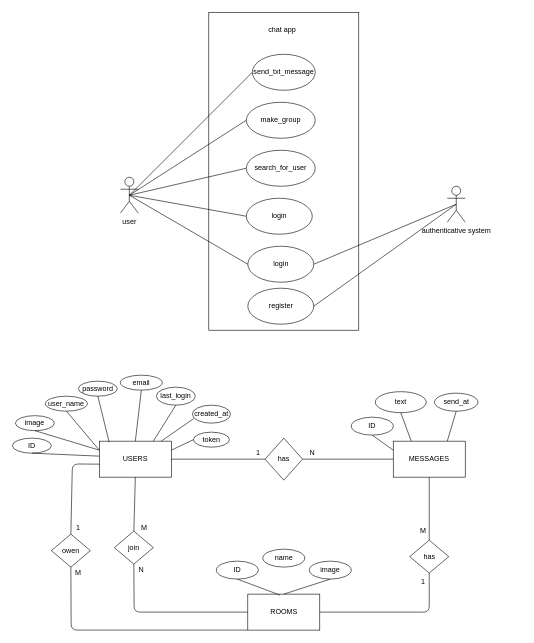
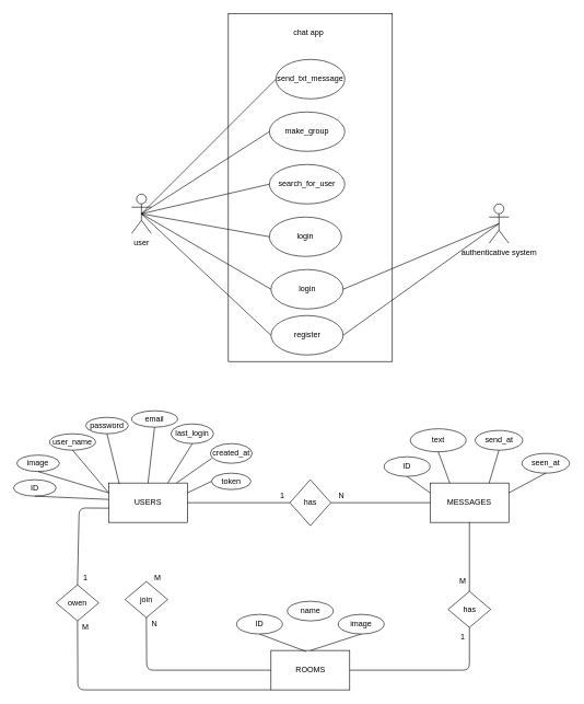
+ <mxCell id="16" value="" style="endArrow=none;html=1;entryX=0;entryY=0.5;entryDx=0;entryDy=0;exitX=0.5;exitY=0.5;exitDx=0;exitDy=0;exitPerimeter=0;" parent="1" source="2" target="10" edge="1"><mxGeometry width="50" height="50" relative="1" as="geometry"><mxPoint x="230" y="340" as="sourcePoint" /><mxPoint x="425" y="295" as="targetPoint" /></mxGeometry></mxCell>
+ <mxCell id="54" value="seen_at" style="ellipse;whiteSpace=wrap;html=1;fontFamily=Helvetica;" parent="1" vertex="1"><mxGeometry x="795" y="690" width="72.5" height="30" as="geometry" /></mxCell>
+ <mxCell id="57" value="" style="endArrow=none;html=1;fontFamily=Helvetica;entryX=0.5;entryY=1;entryDx=0;entryDy=0;exitX=1;exitY=0.25;exitDx=0;exitDy=0;" parent="1" source="21" target="54" edge="1"><mxGeometry width="50" height="50" relative="1" as="geometry"><mxPoint x="550" y="910" as="sourcePoint" /><mxPoint x="600" y="860" as="targetPoint" /></mxGeometry></mxCell>
- <mxCell id="27" value="" style="endArrow=none;html=1;fontFamily=Helvetica;exitX=0.5;exitY=0;exitDx=0;exitDy=0;entryX=0.5;entryY=1;entryDx=0;entryDy=0;" parent="1" source="26" target="20" edge="1"><mxGeometry width="50" height="50" relative="1" as="geometry"><mxPoint x="535" y="810" as="sourcePoint" /><mxPoint x="585" y="760" as="targetPoint" /></mxGeometry></mxCell>
